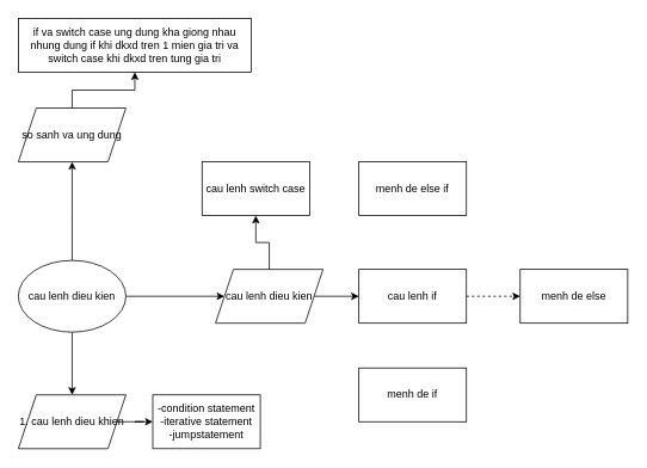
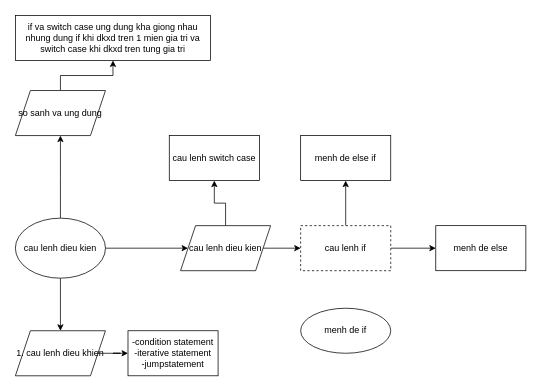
+ <mxCell id="12" style="edgeStyle=orthogonalEdgeStyle;rounded=0;orthogonalLoop=1;jettySize=auto;html=1;" edge="1" parent="1" source="14" target="16"><mxGeometry relative="1" as="geometry"><mxPoint x="460" y="210" as="targetPoint" /></mxGeometry></mxCell>
- <mxCell id="14" value="cau lenh if" style="rounded=0;whiteSpace=wrap;html=1;" vertex="1" parent="1"><mxGeometry x="400" y="300" width="120" height="60" as="geometry" /></mxCell>
+ <mxCell id="14" value="cau lenh if" style="rounded=0;whiteSpace=wrap;html=1;dashed=1;" vertex="1" parent="1"><mxGeometry x="400" y="300" width="120" height="60" as="geometry" /></mxCell>
- <mxCell id="13" style="edgeStyle=orthogonalEdgeStyle;rounded=0;orthogonalLoop=1;jettySize=auto;html=1;dashed=1;" edge="1" parent="1" source="14" target="17"><mxGeometry relative="1" as="geometry"><mxPoint x="590" y="330" as="targetPoint" /></mxGeometry></mxCell>
+ <mxCell id="13" style="edgeStyle=orthogonalEdgeStyle;rounded=0;orthogonalLoop=1;jettySize=auto;html=1;" edge="1" parent="1" source="14" target="17"><mxGeometry relative="1" as="geometry"><mxPoint x="590" y="330" as="targetPoint" /></mxGeometry></mxCell>
- <mxCell id="15" value="menh de if" style="rounded=0;whiteSpace=wrap;html=1;" vertex="1" parent="1"><mxGeometry x="400" y="410" width="120" height="60" as="geometry" /></mxCell>
+ <mxCell id="15" value="menh de if" style="ellipse;whiteSpace=wrap;html=1;" vertex="1" parent="1"><mxGeometry x="400" y="410" width="120" height="60" as="geometry" /></mxCell>
